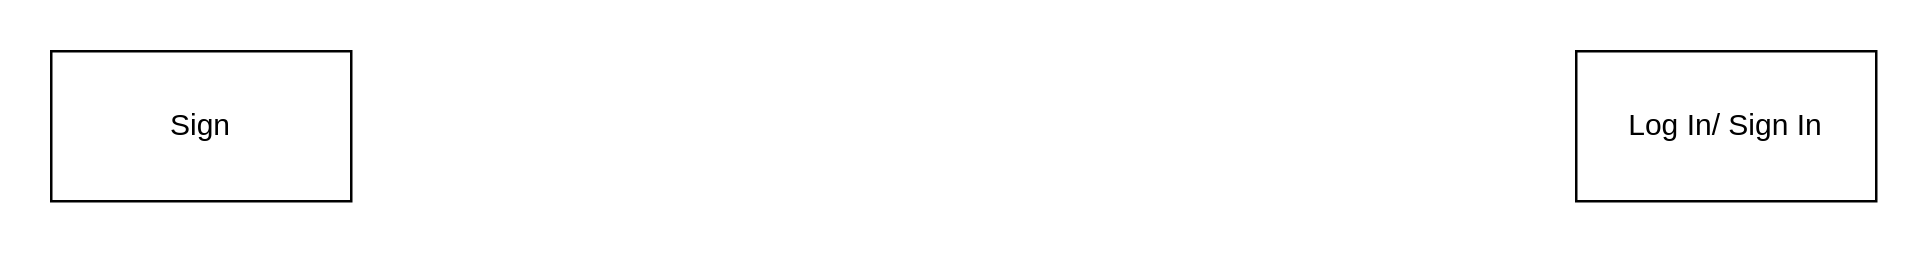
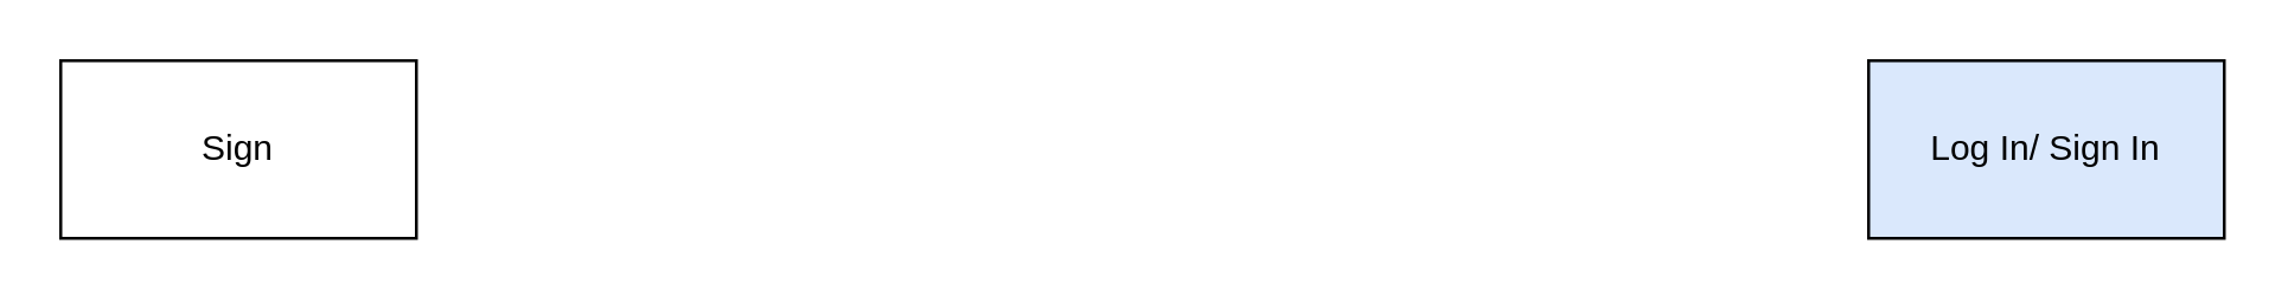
- <mxCell id="3" value="Log In/ Sign In" style="rounded=0;whiteSpace=wrap;html=1;" vertex="1" parent="1"><mxGeometry x="630" y="20" width="120" height="60" as="geometry" /></mxCell>
+ <mxCell id="3" value="Log In/ Sign In" style="rounded=0;whiteSpace=wrap;html=1;fillColor=#dae8fc;" vertex="1" parent="1"><mxGeometry x="630" y="20" width="120" height="60" as="geometry" /></mxCell>
